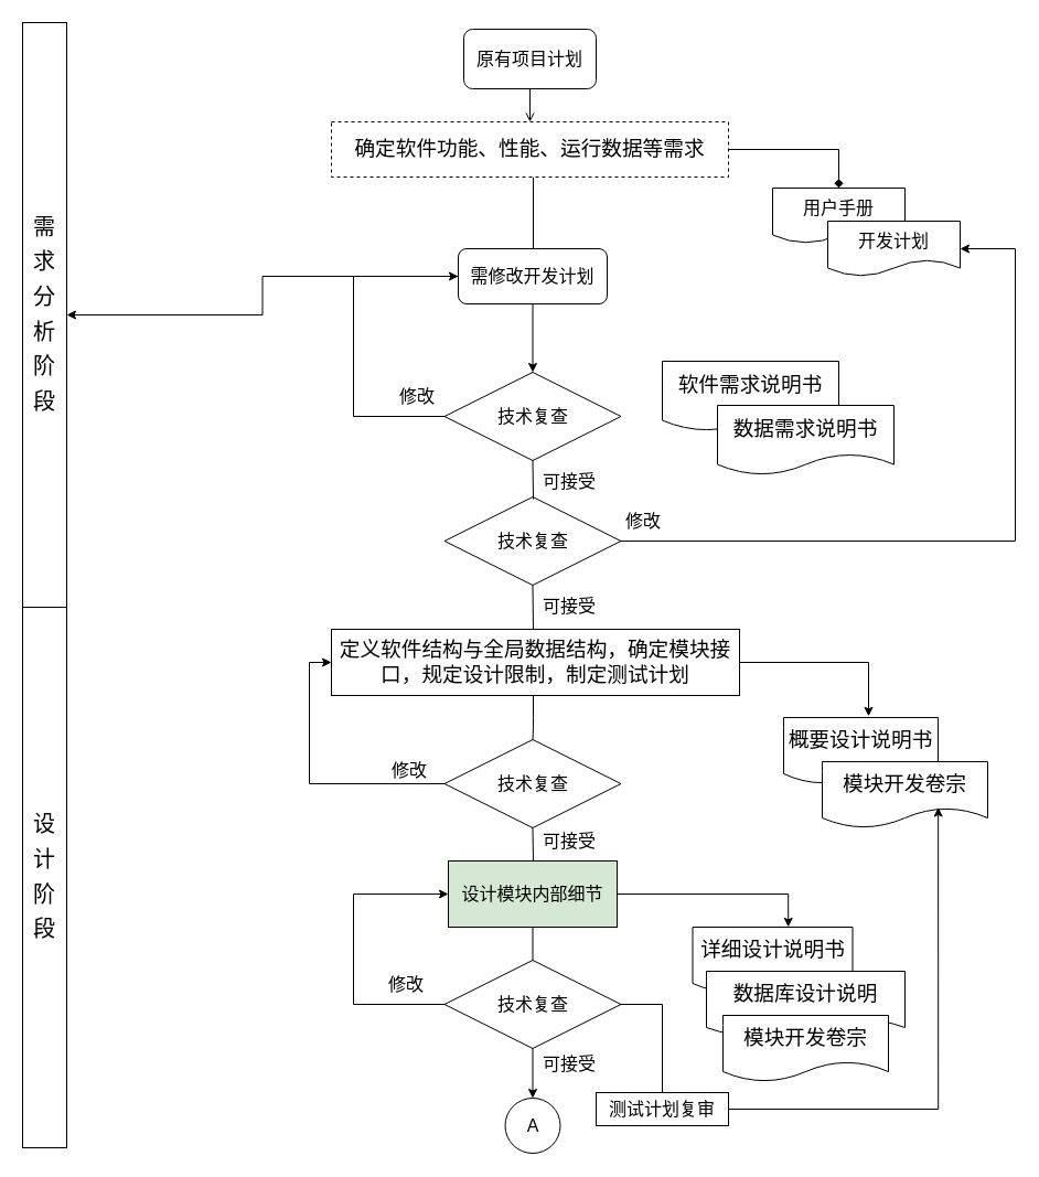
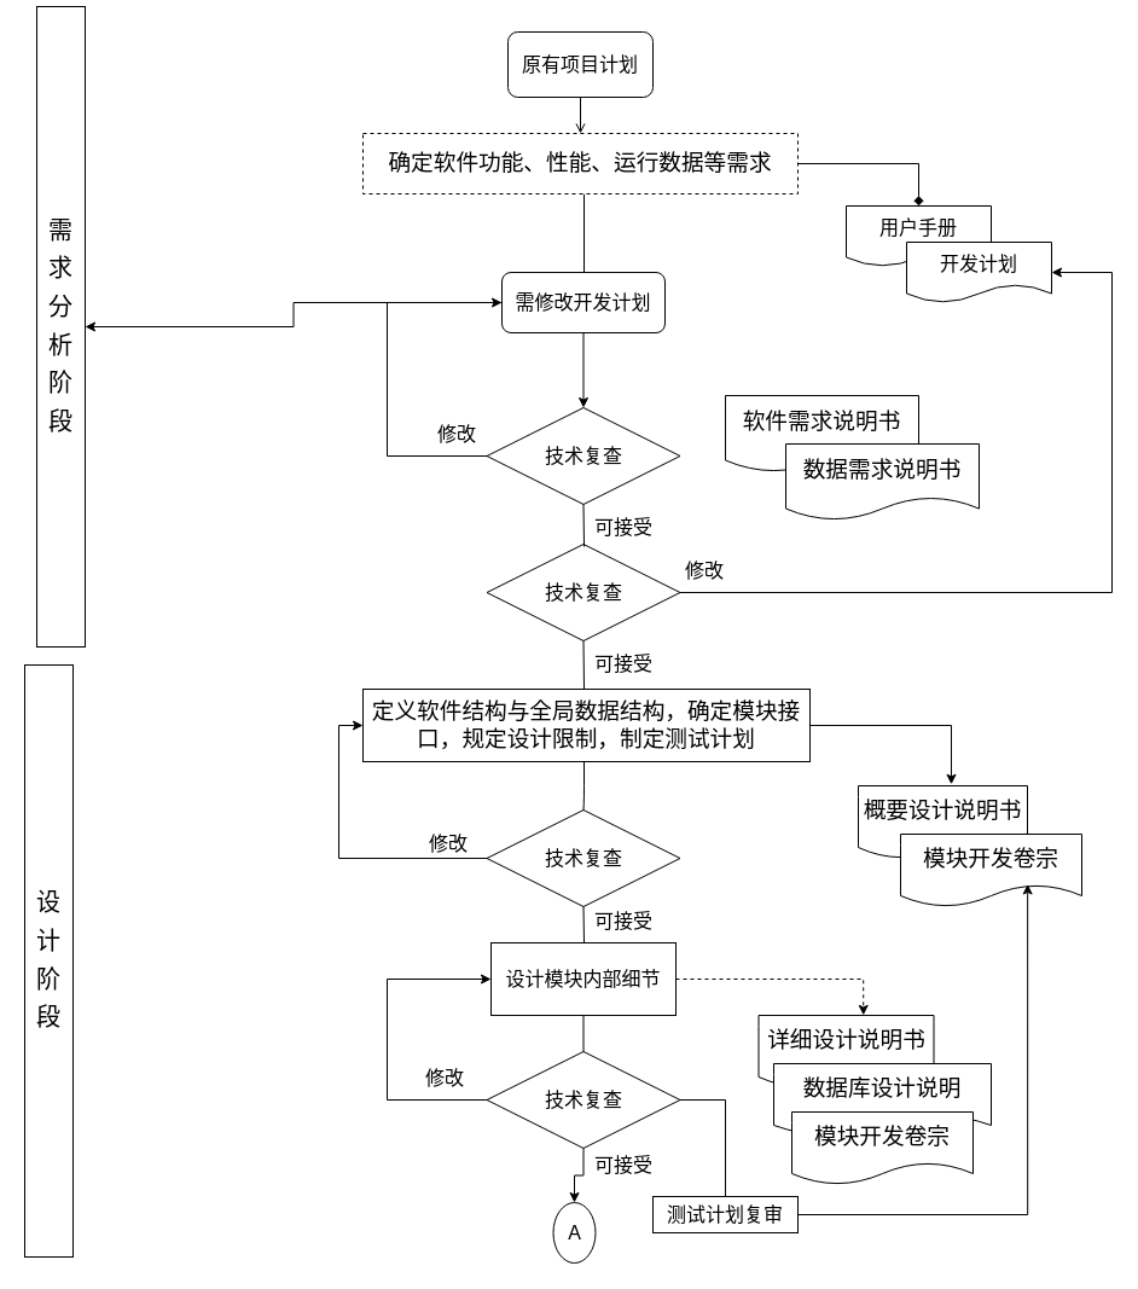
- <mxCell id="2" value="&lt;p style=&quot;line-height: 130%&quot;&gt;&lt;font style=&quot;font-size: 20px ; line-height: 158%&quot;&gt;需求分析阶段&lt;/font&gt;&lt;/p&gt;" style="rounded=0;whiteSpace=wrap;html=1;align=center;" vertex="1" parent="1"><mxGeometry x="20" y="20" width="40" height="530" as="geometry" /></mxCell>
+ <mxCell id="2" value="&lt;p style=&quot;line-height: 130%&quot;&gt;&lt;font style=&quot;font-size: 20px ; line-height: 158%&quot;&gt;需求分析阶段&lt;/font&gt;&lt;/p&gt;" style="rounded=0;whiteSpace=wrap;html=1;align=center;" vertex="1" parent="1"><mxGeometry x="30" y="5" width="40" height="530" as="geometry" /></mxCell>
- <mxCell id="37" value="设计模块内部细节" style="rounded=0;whiteSpace=wrap;html=1;fontSize=16;fillColor=#d5e8d4;" vertex="1" parent="1"><mxGeometry x="406" y="780" width="153" height="60" as="geometry" /></mxCell>
+ <mxCell id="37" value="设计模块内部细节" style="rounded=0;whiteSpace=wrap;html=1;fontSize=16;" vertex="1" parent="1"><mxGeometry x="406" y="780" width="153" height="60" as="geometry" /></mxCell>
- <mxCell id="36" style="edgeStyle=orthogonalEdgeStyle;rounded=0;orthogonalLoop=1;jettySize=auto;html=1;exitX=1;exitY=0.5;exitDx=0;exitDy=0;entryX=0.598;entryY=-0.002;entryDx=0;entryDy=0;entryPerimeter=0;fontSize=16;" edge="1" parent="1" source="37" target="38"><mxGeometry relative="1" as="geometry" /></mxCell>
+ <mxCell id="36" style="edgeStyle=orthogonalEdgeStyle;rounded=0;orthogonalLoop=1;jettySize=auto;html=1;exitX=1;exitY=0.5;exitDx=0;exitDy=0;entryX=0.598;entryY=-0.002;entryDx=0;entryDy=0;entryPerimeter=0;fontSize=16;dashed=1;" edge="1" parent="1" source="37" target="38"><mxGeometry relative="1" as="geometry" /></mxCell>
- <mxCell id="46" value="A" style="ellipse;whiteSpace=wrap;html=1;aspect=fixed;fontSize=16;" vertex="1" parent="1"><mxGeometry x="457.5" y="995" width="50" height="50" as="geometry" /></mxCell>
+ <mxCell id="46" value="A" style="ellipse;whiteSpace=wrap;html=1;aspect=fixed;fontSize=16;" vertex="1" parent="1"><mxGeometry x="457.5" y="995" width="35" height="50" as="geometry" /></mxCell>
